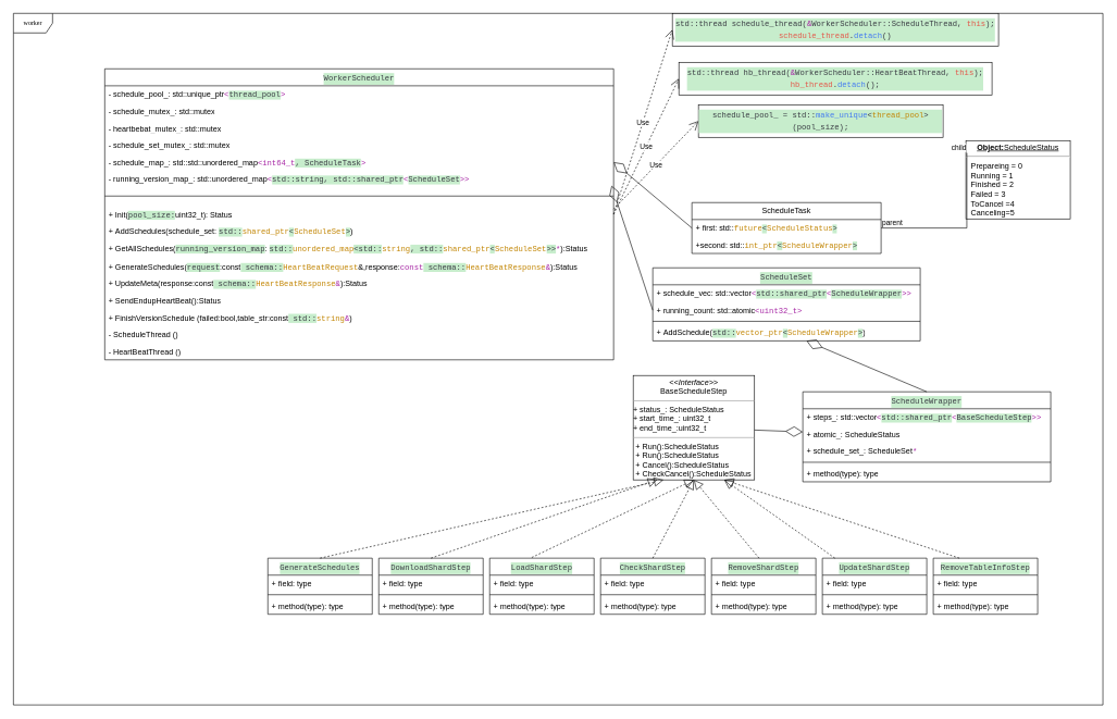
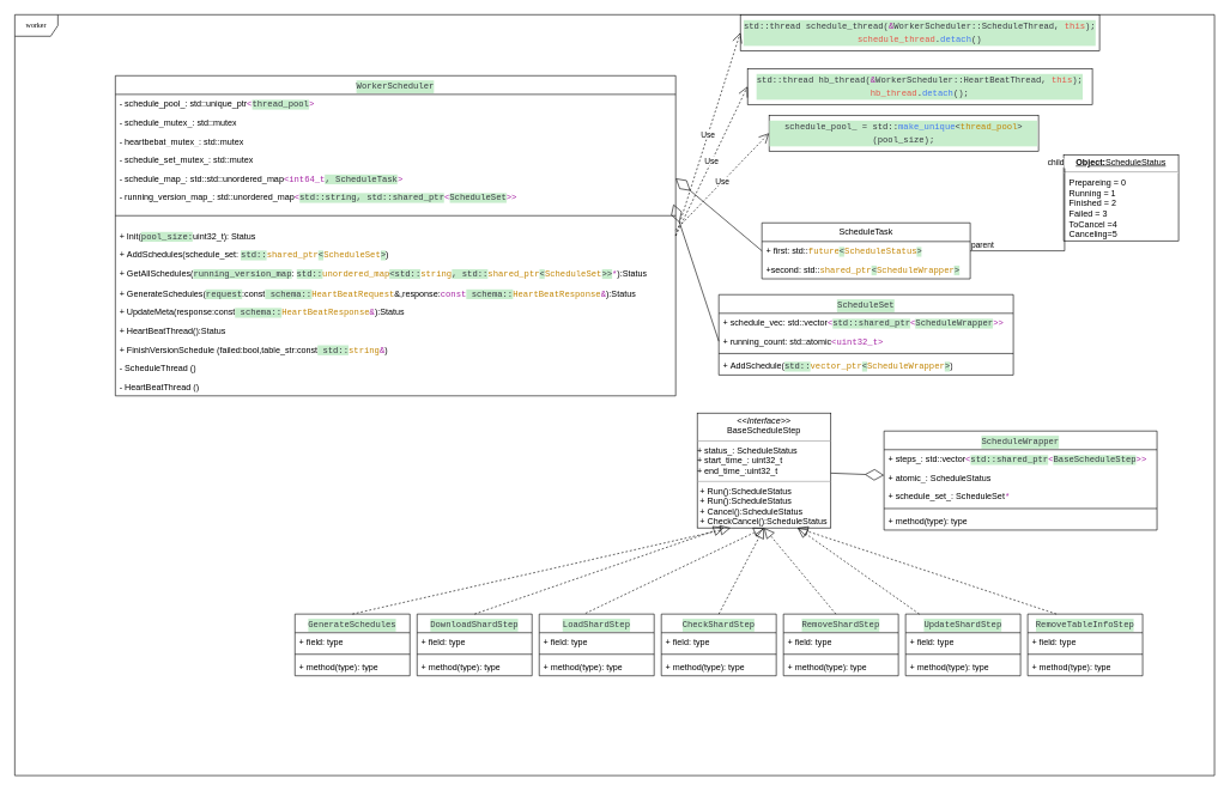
- <mxCell id="26" value="+second:&amp;nbsp;std::&lt;span style=&quot;font-family: Menlo, Monaco, &amp;quot;Courier New&amp;quot;, monospace; color: rgb(193, 132, 1);&quot;&gt;int_ptr&lt;/span&gt;&lt;span style=&quot;background-color: rgb(199, 237, 204); color: rgb(56, 58, 66); font-family: Menlo, Monaco, &amp;quot;Courier New&amp;quot;, monospace;&quot;&gt;&amp;lt;&lt;/span&gt;&lt;span style=&quot;font-family: Menlo, Monaco, &amp;quot;Courier New&amp;quot;, monospace; color: rgb(193, 132, 1);&quot;&gt;ScheduleWrapper&lt;/span&gt;&lt;span style=&quot;background-color: rgb(199, 237, 204); color: rgb(56, 58, 66); font-family: Menlo, Monaco, &amp;quot;Courier New&amp;quot;, monospace;&quot;&gt;&amp;gt;&lt;/span&gt;" style="text;strokeColor=none;fillColor=none;align=left;verticalAlign=top;spacingLeft=4;spacingRight=4;overflow=hidden;rotatable=0;points=[[0,0.5],[1,0.5]];portConstraint=eastwest;whiteSpace=wrap;html=1;" parent="24" vertex="1"><mxGeometry y="52" width="290" height="26" as="geometry" /></mxCell>
+ <mxCell id="26" value="+second:&amp;nbsp;std::&lt;span style=&quot;font-family: Menlo, Monaco, &amp;quot;Courier New&amp;quot;, monospace; color: rgb(193, 132, 1);&quot;&gt;shared_ptr&lt;/span&gt;&lt;span style=&quot;background-color: rgb(199, 237, 204); color: rgb(56, 58, 66); font-family: Menlo, Monaco, &amp;quot;Courier New&amp;quot;, monospace;&quot;&gt;&amp;lt;&lt;/span&gt;&lt;span style=&quot;font-family: Menlo, Monaco, &amp;quot;Courier New&amp;quot;, monospace; color: rgb(193, 132, 1);&quot;&gt;ScheduleWrapper&lt;/span&gt;&lt;span style=&quot;background-color: rgb(199, 237, 204); color: rgb(56, 58, 66); font-family: Menlo, Monaco, &amp;quot;Courier New&amp;quot;, monospace;&quot;&gt;&amp;gt;&lt;/span&gt;" style="text;strokeColor=none;fillColor=none;align=left;verticalAlign=top;spacingLeft=4;spacingRight=4;overflow=hidden;rotatable=0;points=[[0,0.5],[1,0.5]];portConstraint=eastwest;whiteSpace=wrap;html=1;" parent="24" vertex="1"><mxGeometry y="52" width="290" height="26" as="geometry" /></mxCell>
- <mxCell id="16" value="+&amp;nbsp;SendEndupHeartBeat&lt;span style=&quot;background-color: initial;&quot;&gt;(&lt;/span&gt;&lt;span style=&quot;background-color: initial;&quot;&gt;):&lt;/span&gt;&lt;span style=&quot;background-color: initial;&quot;&gt;Status&lt;/span&gt;" style="text;strokeColor=none;fillColor=none;align=left;verticalAlign=top;spacingLeft=4;spacingRight=4;overflow=hidden;rotatable=0;points=[[0,0.5],[1,0.5]];portConstraint=eastwest;whiteSpace=wrap;html=1;" parent="3" vertex="1"><mxGeometry y="342" width="780" height="26" as="geometry" /></mxCell>
+ <mxCell id="16" value="+&amp;nbsp;HeartBeatThread&lt;span style=&quot;background-color: initial;&quot;&gt;(&lt;/span&gt;&lt;span style=&quot;background-color: initial;&quot;&gt;):&lt;/span&gt;&lt;span style=&quot;background-color: initial;&quot;&gt;Status&lt;/span&gt;" style="text;strokeColor=none;fillColor=none;align=left;verticalAlign=top;spacingLeft=4;spacingRight=4;overflow=hidden;rotatable=0;points=[[0,0.5],[1,0.5]];portConstraint=eastwest;whiteSpace=wrap;html=1;" parent="3" vertex="1"><mxGeometry y="342" width="780" height="26" as="geometry" /></mxCell>
- <mxCell id="80" value="" style="endArrow=diamondThin;endFill=0;endSize=24;html=1;rounded=0;exitX=0.5;exitY=0;exitDx=0;exitDy=0;" parent="1" source="32" target="79" edge="1"><mxGeometry width="160" relative="1" as="geometry"><mxPoint x="920" y="535" as="sourcePoint" /><mxPoint x="1080" y="535" as="targetPoint" /></mxGeometry></mxCell>
